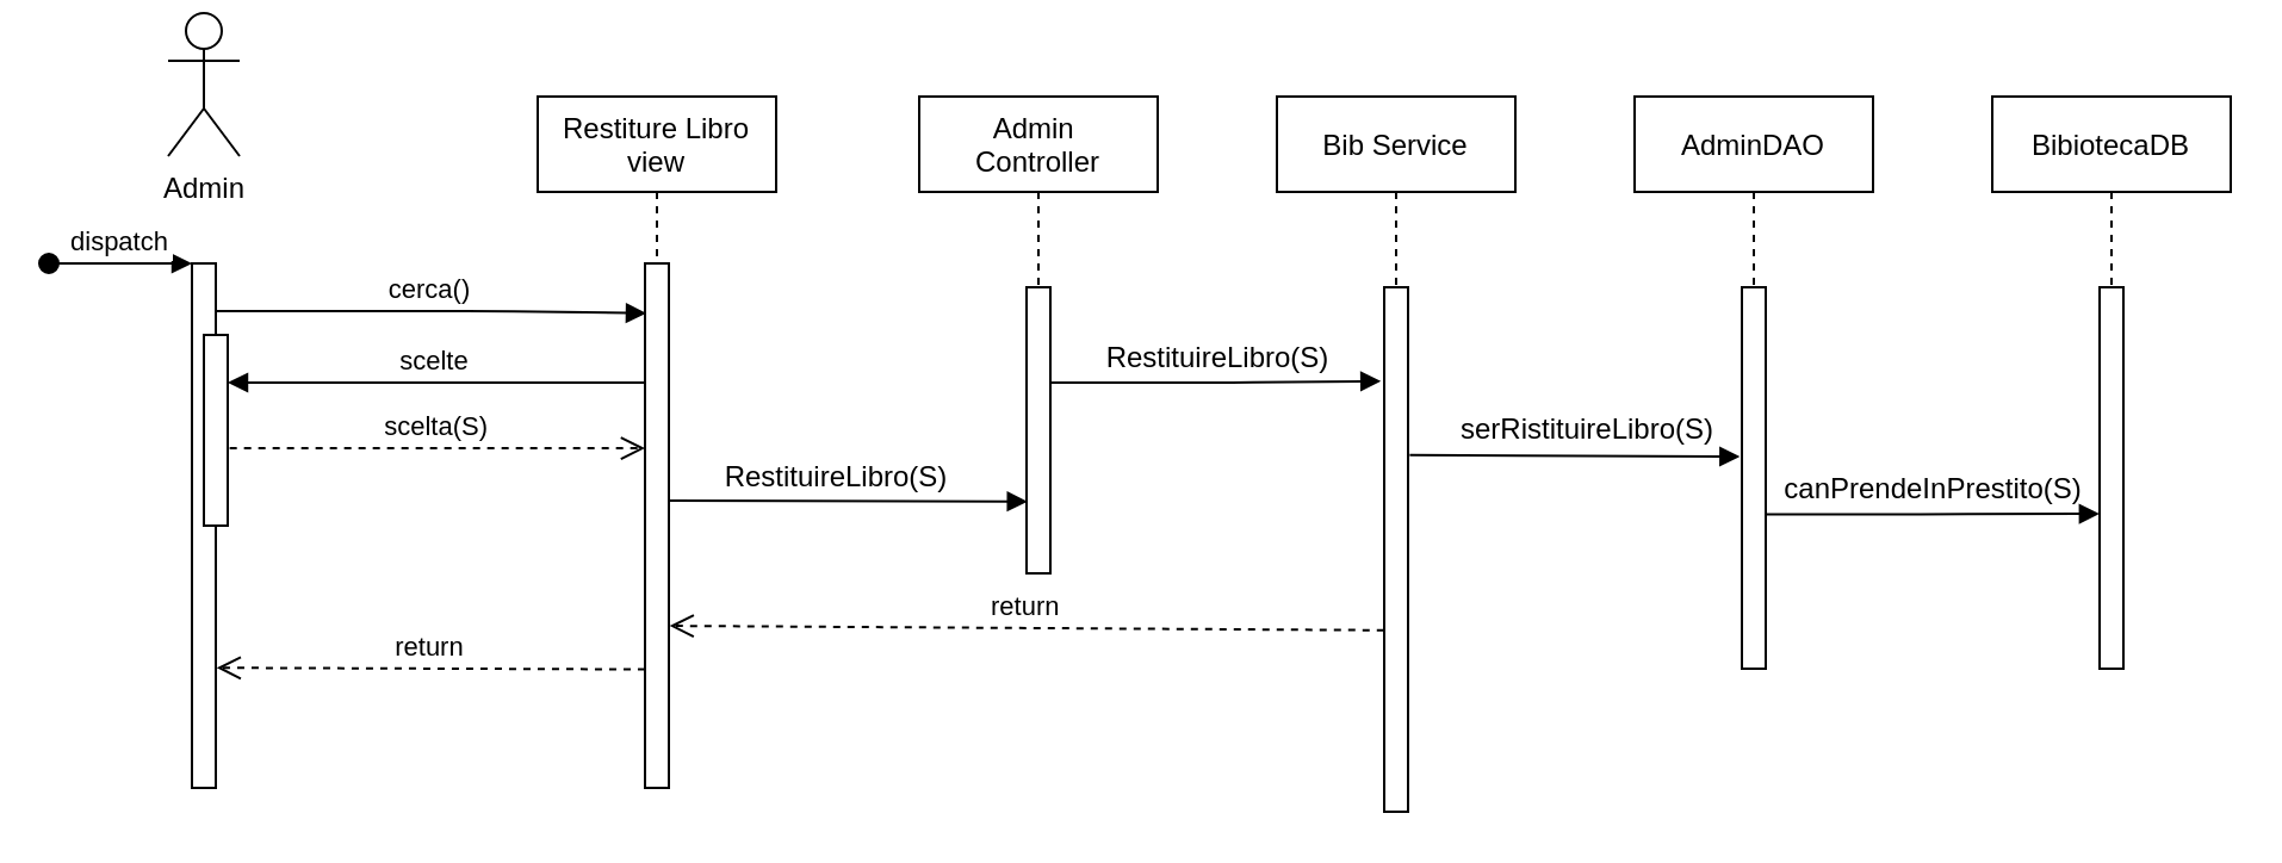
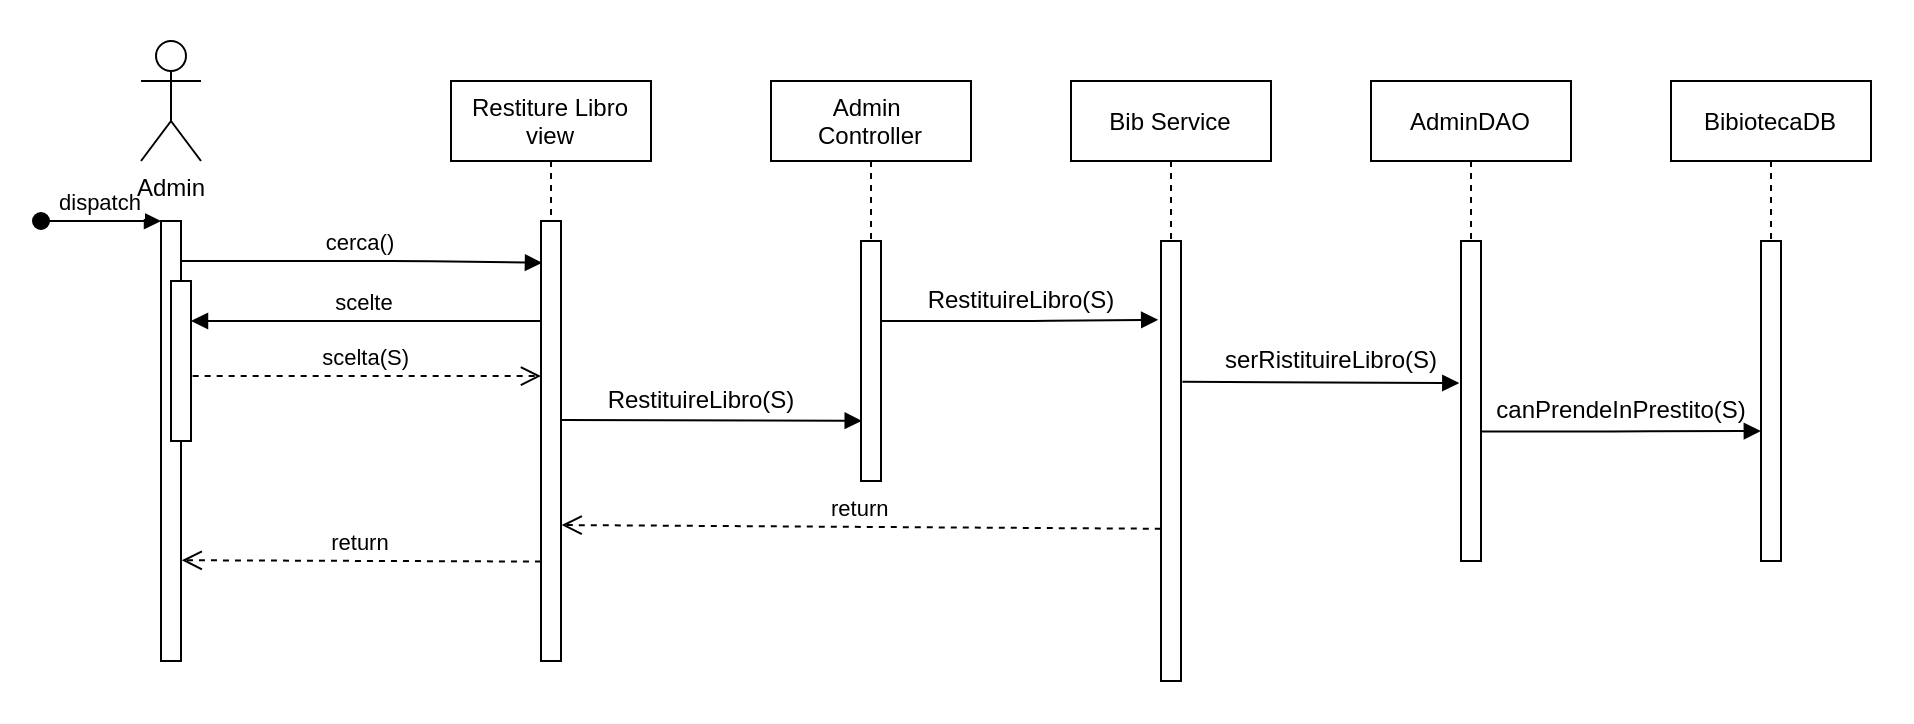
- <mxCell id="9" value="Admin" style="shape=umlActor;verticalLabelPosition=bottom;verticalAlign=top;html=1;outlineConnect=0;" parent="1" vertex="1"><mxGeometry x="70" y="5" width="30" height="60" as="geometry" /></mxCell>
+ <mxCell id="9" value="Admin" style="shape=umlActor;verticalLabelPosition=bottom;verticalAlign=top;html=1;outlineConnect=0;" parent="1" vertex="1"><mxGeometry x="70" y="20" width="30" height="60" as="geometry" /></mxCell>
